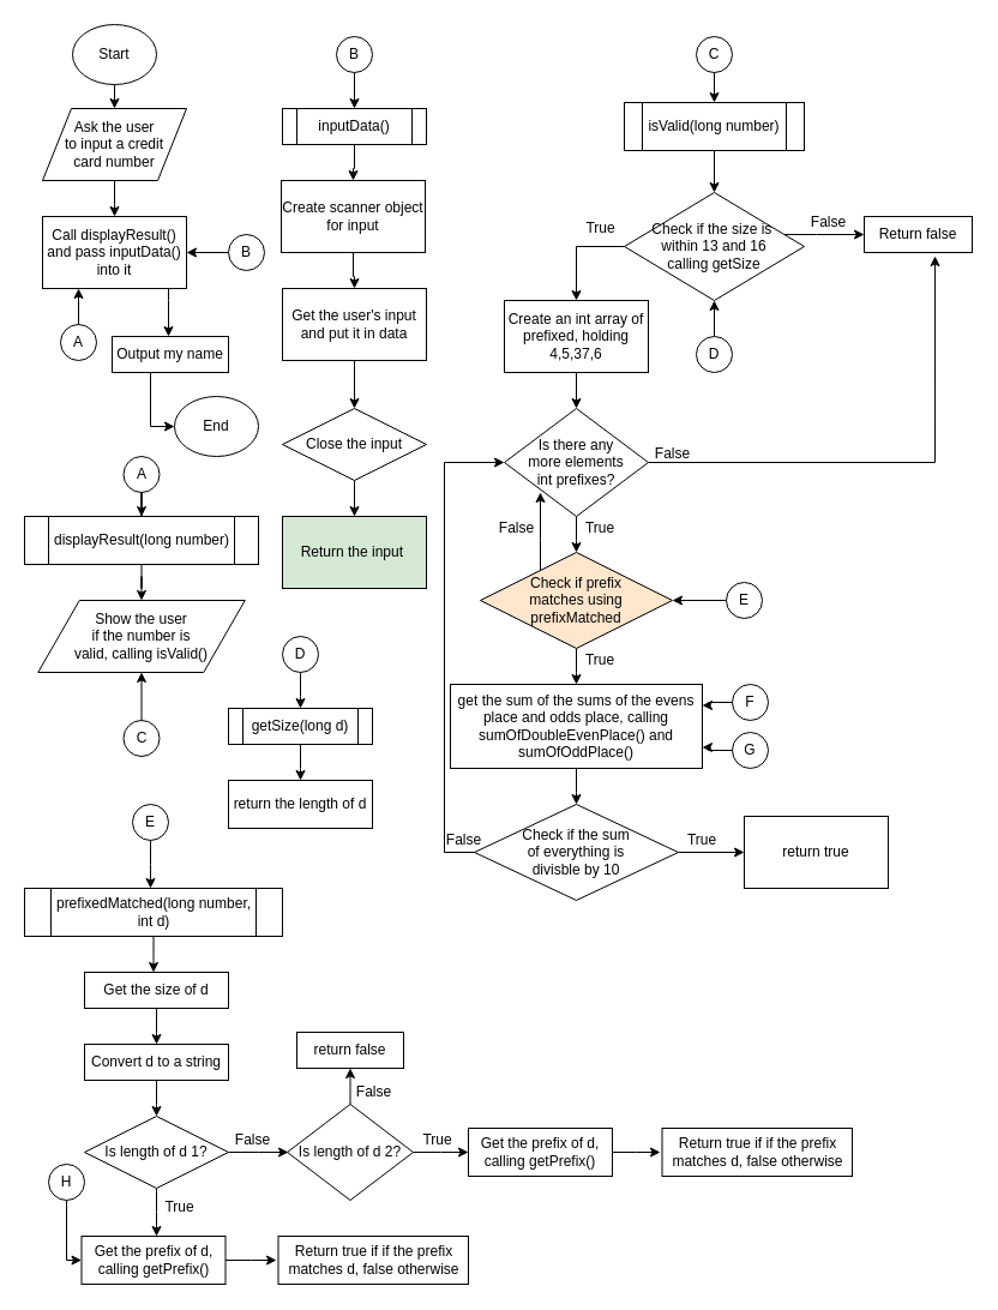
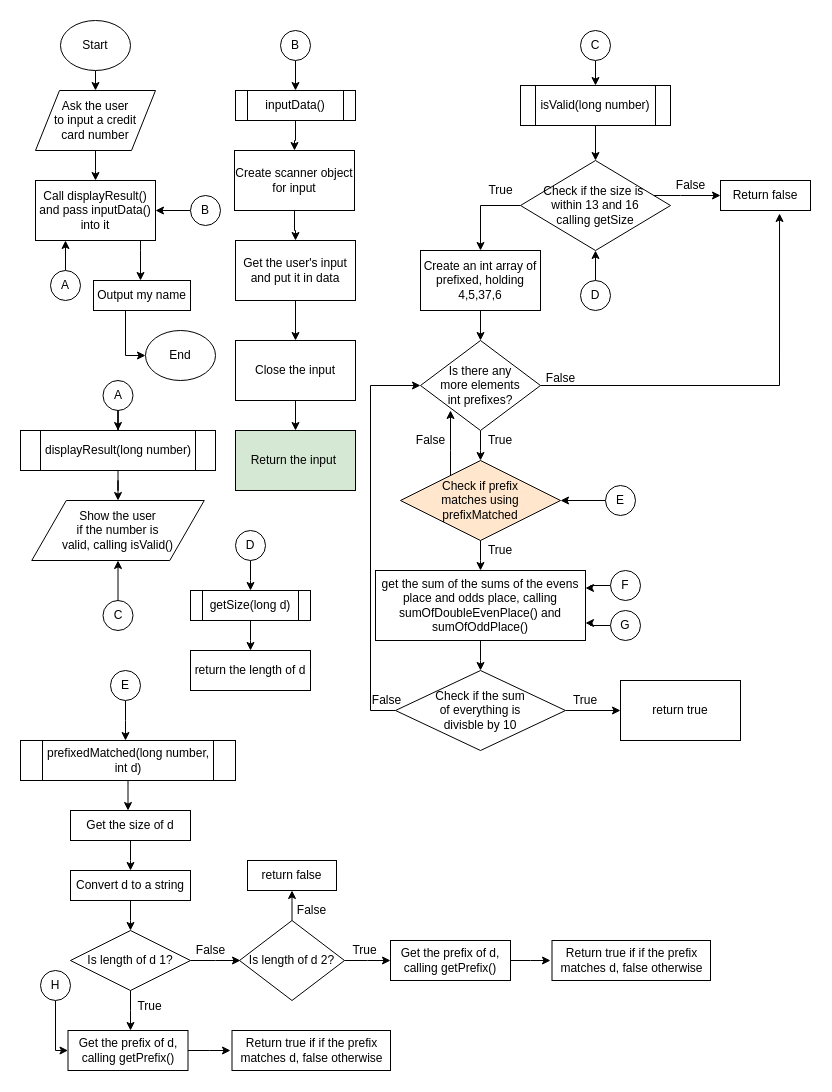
- <mxCell id="28" value="Close the input" style="rhombus;whiteSpace=wrap;html=1;" vertex="1" parent="1"><mxGeometry x="235" y="340" width="120" height="60" as="geometry" /></mxCell>
+ <mxCell id="28" value="Close the input" style="rounded=0;whiteSpace=wrap;html=1;" vertex="1" parent="1"><mxGeometry x="235" y="340" width="120" height="60" as="geometry" /></mxCell>
